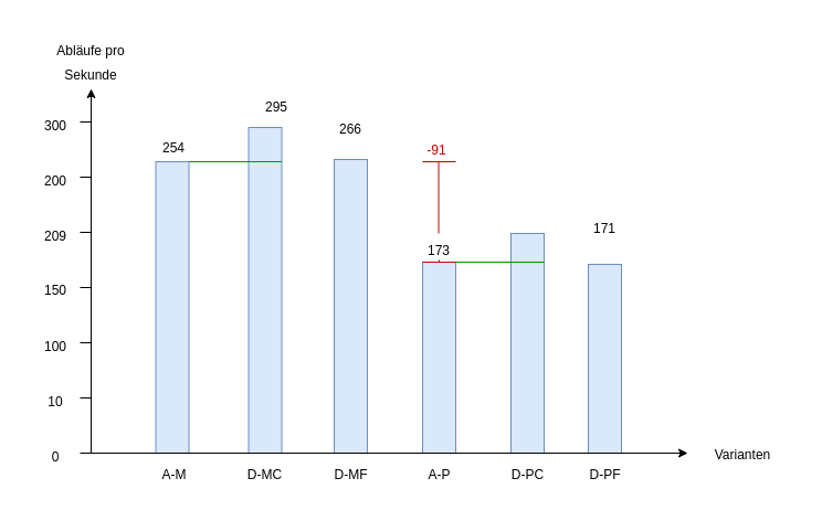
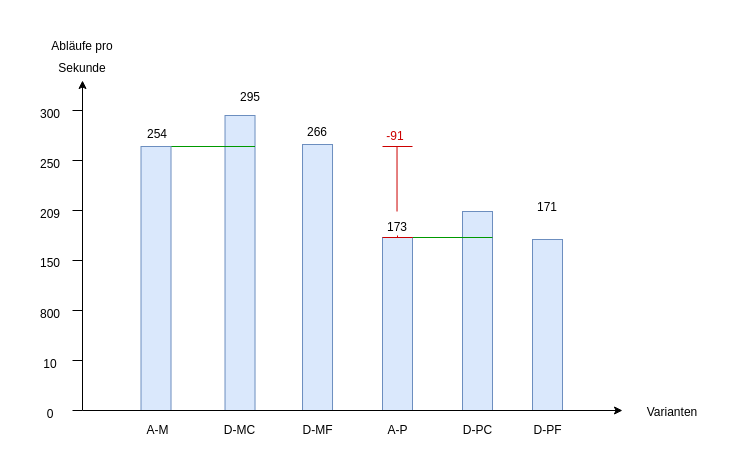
- <mxCell id="19" value="266" style="text;html=1;strokeColor=none;fillColor=none;align=center;verticalAlign=middle;whiteSpace=wrap;rounded=0;" vertex="1" parent="1"><mxGeometry x="287.02" y="107" width="60" height="20" as="geometry" /></mxCell>
+ <mxCell id="19" value="266" style="text;html=1;strokeColor=none;fillColor=none;align=center;verticalAlign=middle;whiteSpace=wrap;rounded=0;" vertex="1" parent="1"><mxGeometry x="287.02" y="122" width="60" height="20" as="geometry" /></mxCell>
- <mxCell id="11" value="200" style="text;html=1;strokeColor=none;fillColor=none;align=center;verticalAlign=middle;whiteSpace=wrap;rounded=0;" vertex="1" parent="1"><mxGeometry x="20" y="154" width="60" height="20" as="geometry" /></mxCell>
+ <mxCell id="11" value="250" style="text;html=1;strokeColor=none;fillColor=none;align=center;verticalAlign=middle;whiteSpace=wrap;rounded=0;" vertex="1" parent="1"><mxGeometry x="20" y="154" width="60" height="20" as="geometry" /></mxCell>
- <mxCell id="8" value="100" style="text;html=1;strokeColor=none;fillColor=none;align=center;verticalAlign=middle;whiteSpace=wrap;rounded=0;" vertex="1" parent="1"><mxGeometry x="20" y="304" width="60" height="20" as="geometry" /></mxCell>
+ <mxCell id="8" value="800" style="text;html=1;strokeColor=none;fillColor=none;align=center;verticalAlign=middle;whiteSpace=wrap;rounded=0;" vertex="1" parent="1"><mxGeometry x="20" y="304" width="60" height="20" as="geometry" /></mxCell>
